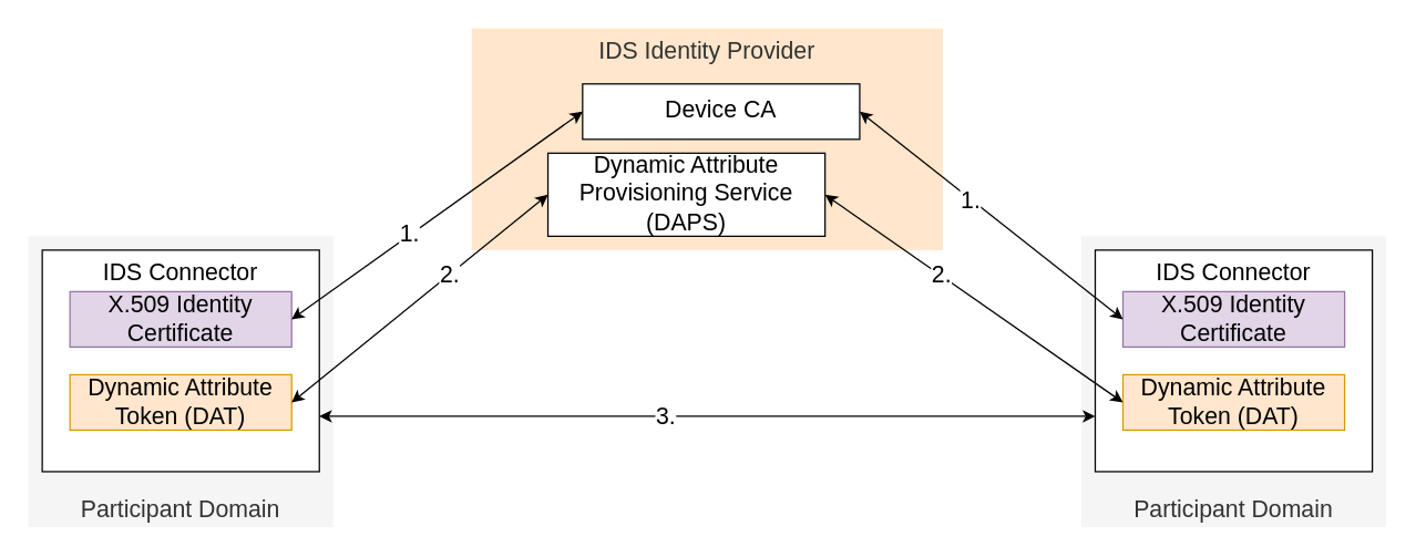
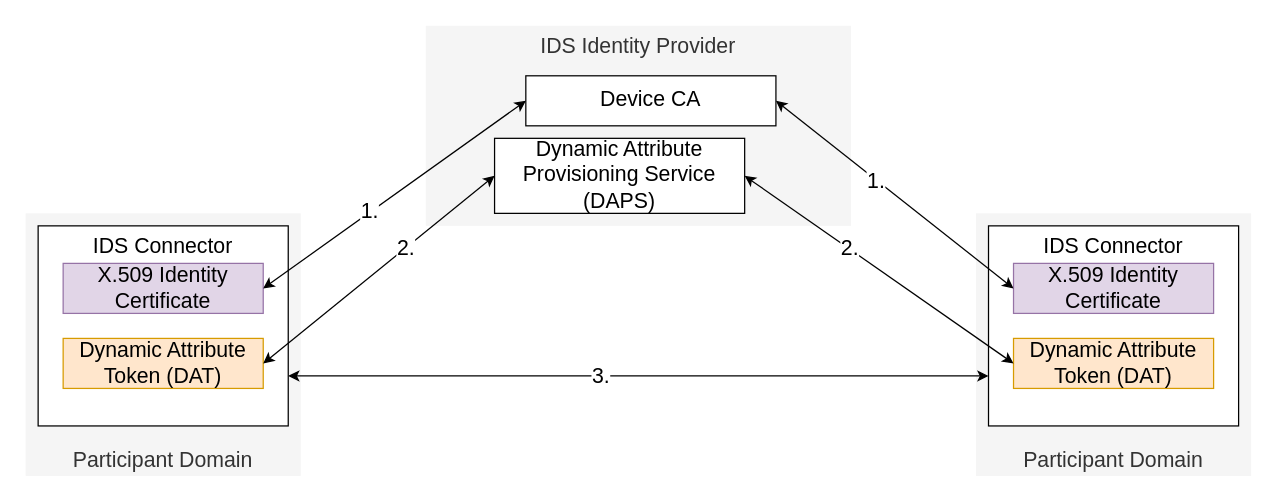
- <mxCell id="2" value="IDS Identity Provider" style="rounded=0;whiteSpace=wrap;html=1;fontSize=17;fillColor=#ffe6cc;fontColor=#333333;strokeColor=none;verticalAlign=top;" vertex="1" parent="1"><mxGeometry x="340" y="20" width="340" height="160" as="geometry" /></mxCell>
+ <mxCell id="2" value="IDS Identity Provider" style="rounded=0;whiteSpace=wrap;html=1;fontSize=17;fillColor=#f5f5f5;fontColor=#333333;strokeColor=none;verticalAlign=top;" vertex="1" parent="1"><mxGeometry x="340" y="20" width="340" height="160" as="geometry" /></mxCell>
